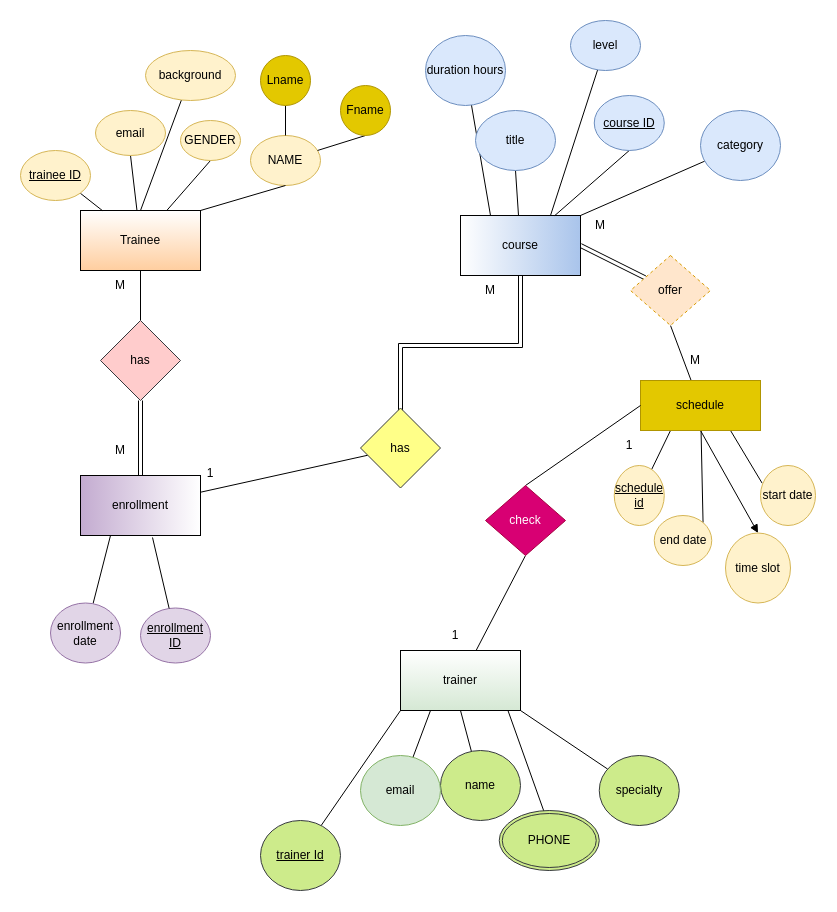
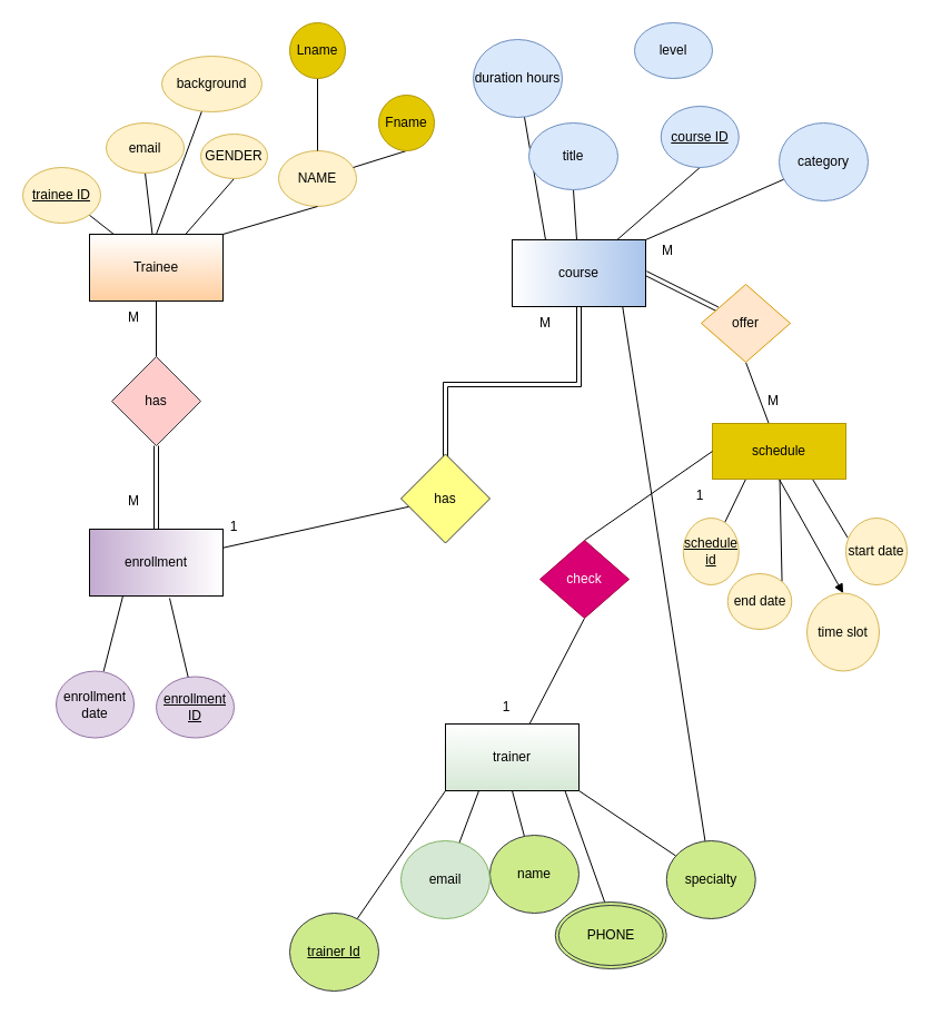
- <mxCell id="31" value="Lname" style="ellipse;whiteSpace=wrap;html=1;fillColor=#e3c800;fontColor=#000000;strokeColor=#B09500;" parent="1" vertex="1"><mxGeometry x="260" y="55" width="50" height="50" as="geometry" /></mxCell>
+ <mxCell id="31" value="Lname" style="ellipse;whiteSpace=wrap;html=1;fillColor=#e3c800;fontColor=#000000;strokeColor=#B09500;" parent="1" vertex="1"><mxGeometry x="260" y="20" width="50" height="50" as="geometry" /></mxCell>
- <mxCell id="4" style="edgeStyle=none;rounded=0;orthogonalLoop=1;jettySize=auto;html=1;exitX=0.75;exitY=0;exitDx=0;exitDy=0;endArrow=none;startFill=0;" edge="1" parent="1" source="6" target="51"><mxGeometry relative="1" as="geometry"><mxPoint x="710" y="80" as="targetPoint" /></mxGeometry></mxCell>
+ <mxCell id="4" style="edgeStyle=none;rounded=0;orthogonalLoop=1;jettySize=auto;html=1;exitX=0.75;exitY=0;exitDx=0;exitDy=0;endArrow=none;startFill=0;" edge="1" parent="1" source="6" target="35"><mxGeometry relative="1" as="geometry"><mxPoint x="710" y="80" as="targetPoint" /></mxGeometry></mxCell>
- <mxCell id="54" value="offer" style="rhombus;whiteSpace=wrap;html=1;fillColor=#ffe6cc;strokeColor=#d79b00;dashed=1;" vertex="1" parent="1"><mxGeometry x="630" y="255" width="80" height="70" as="geometry" /></mxCell>
+ <mxCell id="54" value="offer" style="rhombus;whiteSpace=wrap;html=1;fillColor=#ffe6cc;strokeColor=#d79b00;" vertex="1" parent="1"><mxGeometry x="630" y="255" width="80" height="70" as="geometry" /></mxCell>
